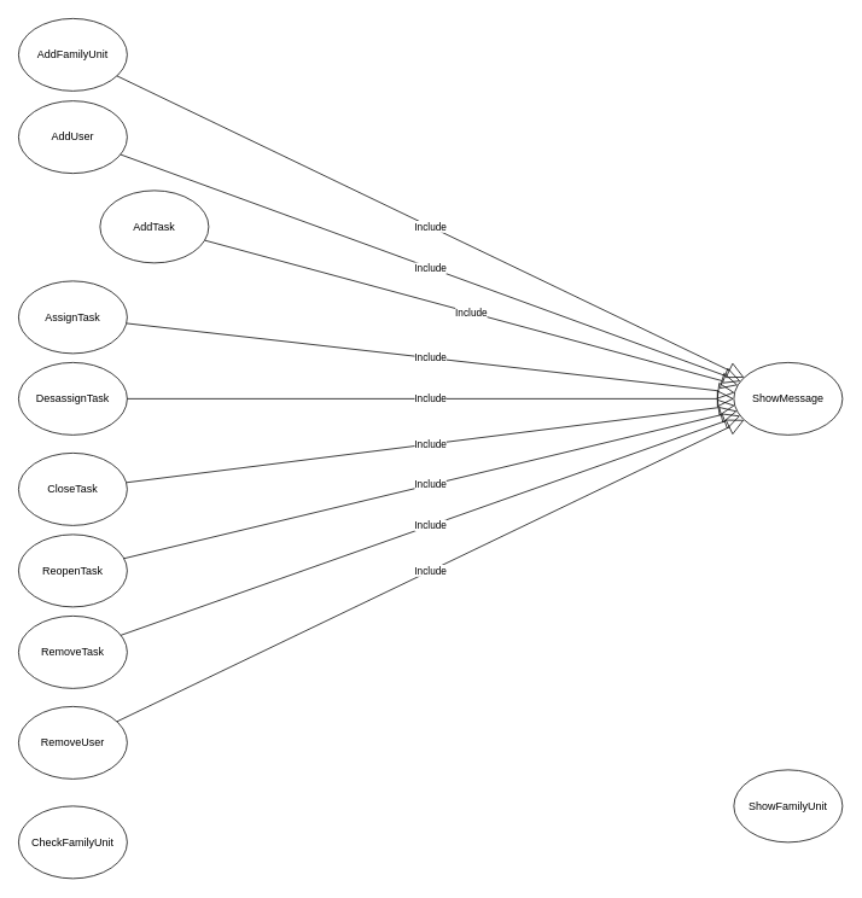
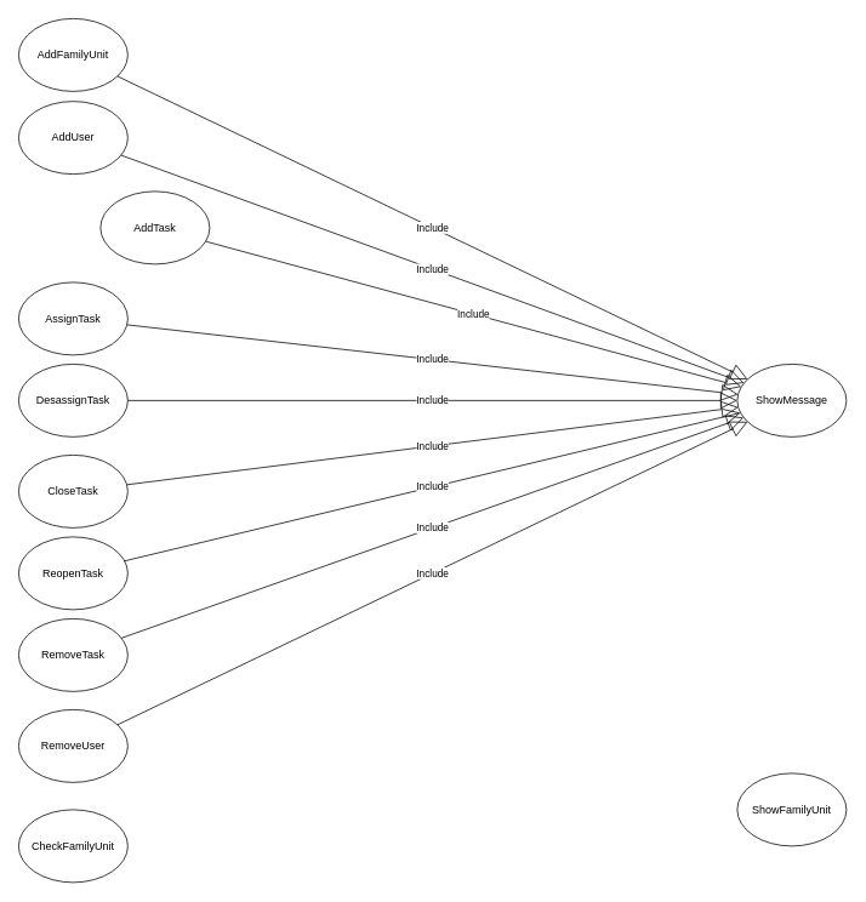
- <mxCell id="22" value="Include" style="endArrow=block;endSize=16;endFill=0;html=1;rounded=0;" edge="1" parent="1" source="21" target="11"><mxGeometry width="160" relative="1" as="geometry"><mxPoint x="149" y="543" as="sourcePoint" /><mxPoint x="821" y="457" as="targetPoint" /></mxGeometry></mxCell>
+ <mxCell id="22" value="Include" style="endArrow=open;endSize=16;endFill=0;html=1;rounded=0;" edge="1" parent="1" source="21" target="11"><mxGeometry width="160" relative="1" as="geometry"><mxPoint x="149" y="543" as="sourcePoint" /><mxPoint x="821" y="457" as="targetPoint" /></mxGeometry></mxCell>
